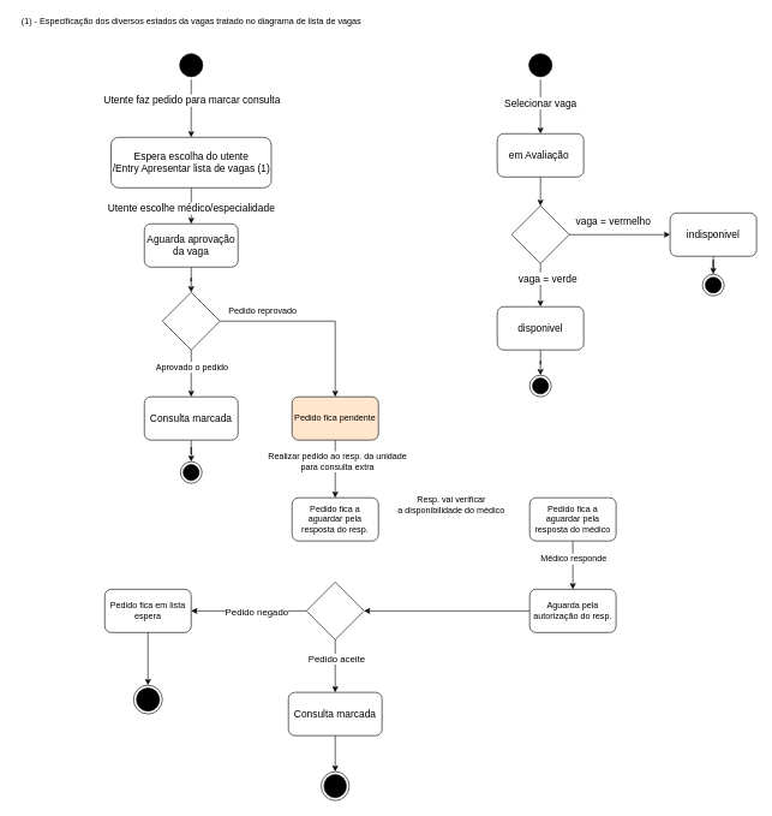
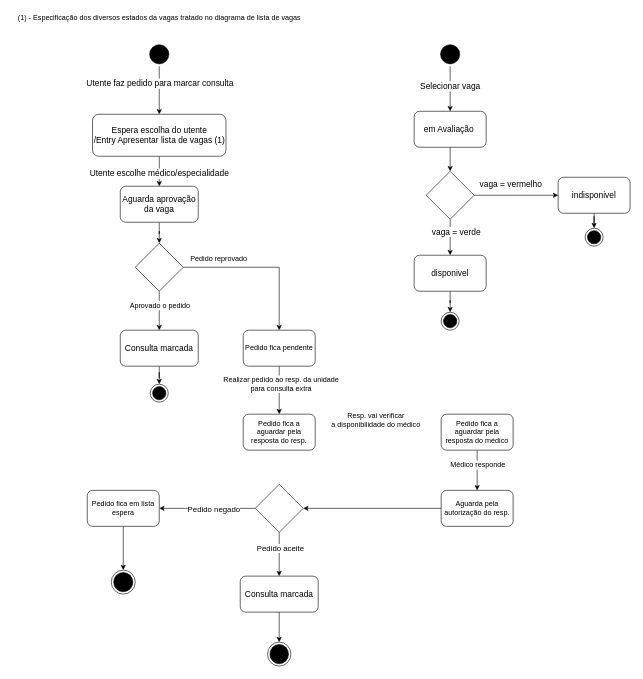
- <mxCell id="37" value="Pedido fica pendente" style="rounded=1;whiteSpace=wrap;html=1;fillColor=#ffe6cc;" parent="1" vertex="1"><mxGeometry x="405" y="550" width="120" height="60" as="geometry" /></mxCell>
+ <mxCell id="37" value="Pedido fica pendente" style="rounded=1;whiteSpace=wrap;html=1;" parent="1" vertex="1"><mxGeometry x="405" y="550" width="120" height="60" as="geometry" /></mxCell>
